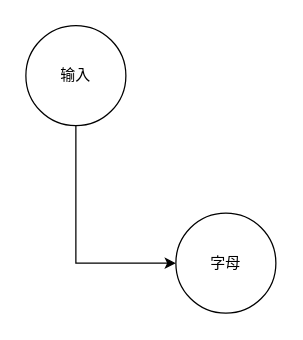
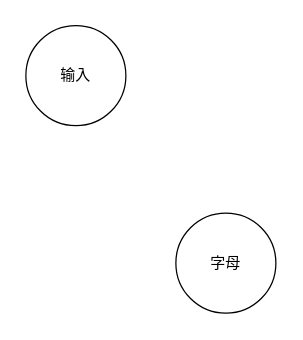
- <mxCell id="2" style="edgeStyle=orthogonalEdgeStyle;rounded=0;orthogonalLoop=1;jettySize=auto;html=1;entryX=0;entryY=0.5;entryDx=0;entryDy=0;" edge="1" parent="1" source="3" target="4"><mxGeometry relative="1" as="geometry"><mxPoint x="140" y="170" as="targetPoint" /><Array as="points"><mxPoint x="60" y="210" /></Array></mxGeometry></mxCell>
